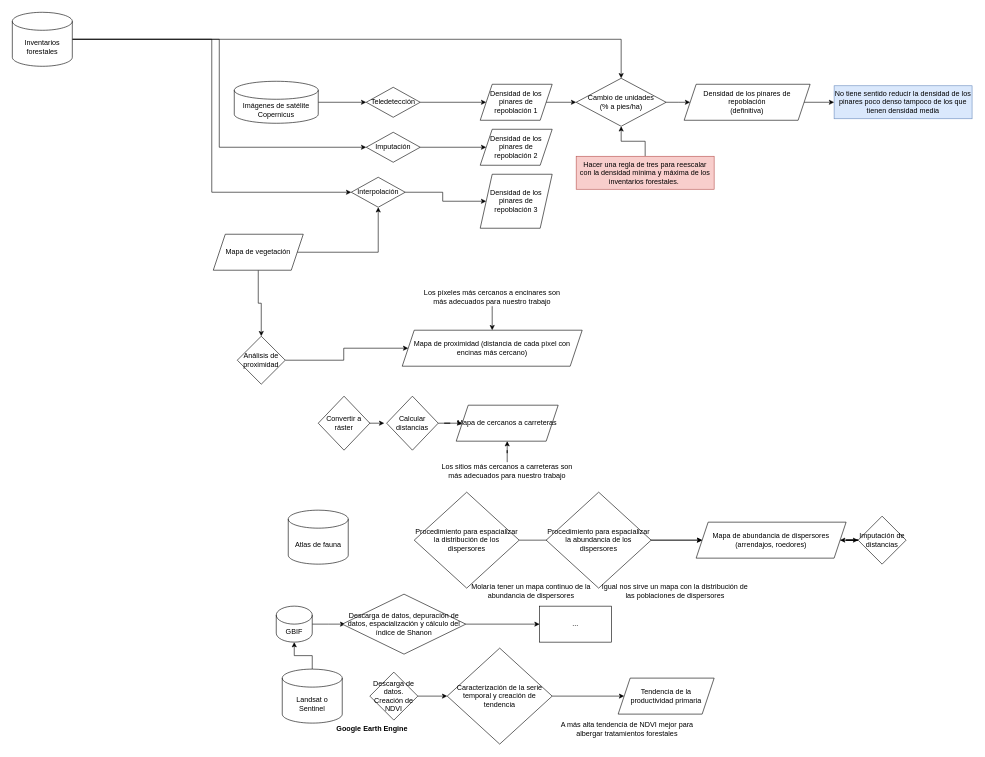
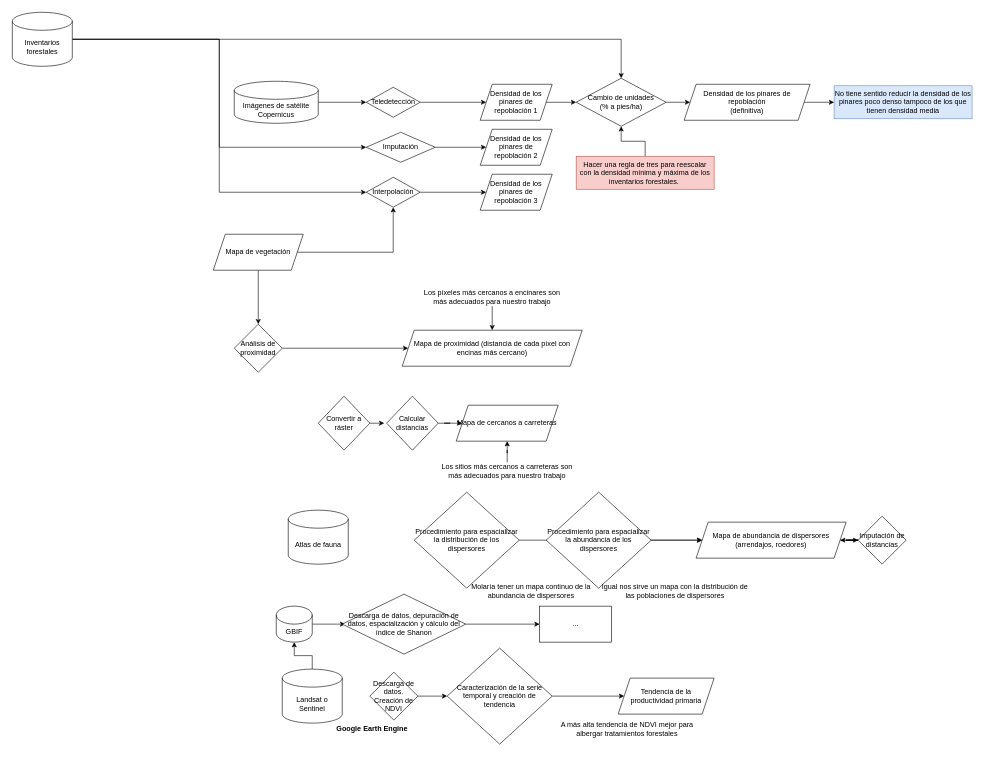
- <mxCell id="12" value="Imputación" style="rhombus;whiteSpace=wrap;html=1;" parent="1" vertex="1"><mxGeometry x="610" y="220" width="90" height="50" as="geometry" /></mxCell>
+ <mxCell id="12" value="Imputación" style="rhombus;whiteSpace=wrap;html=1;" parent="1" vertex="1"><mxGeometry x="610" y="220" width="115" height="50" as="geometry" /></mxCell>
- <mxCell id="14" value="Interpolación" style="rhombus;whiteSpace=wrap;html=1;" parent="1" vertex="1"><mxGeometry x="585" y="295" width="90" height="50" as="geometry" /></mxCell>
+ <mxCell id="14" value="Interpolación" style="rhombus;whiteSpace=wrap;html=1;" parent="1" vertex="1"><mxGeometry x="610" y="295" width="90" height="50" as="geometry" /></mxCell>
- <mxCell id="17" value="Densidad de los pinares de repoblación 3" style="shape=parallelogram;perimeter=parallelogramPerimeter;whiteSpace=wrap;html=1;fixedSize=1;" parent="1" vertex="1"><mxGeometry x="800" y="290" width="120" height="90" as="geometry" /></mxCell>
+ <mxCell id="17" value="Densidad de los pinares de repoblación 3" style="shape=parallelogram;perimeter=parallelogramPerimeter;whiteSpace=wrap;html=1;fixedSize=1;" parent="1" vertex="1"><mxGeometry x="800" y="290" width="120" height="60" as="geometry" /></mxCell>
- <mxCell id="10" value="Análisis de proximidad" style="rhombus;whiteSpace=wrap;html=1;" parent="1" vertex="1"><mxGeometry x="395" y="560" width="80" height="80" as="geometry" /></mxCell>
+ <mxCell id="10" value="Análisis de proximidad" style="rhombus;whiteSpace=wrap;html=1;" parent="1" vertex="1"><mxGeometry x="390" y="540" width="80" height="80" as="geometry" /></mxCell>
